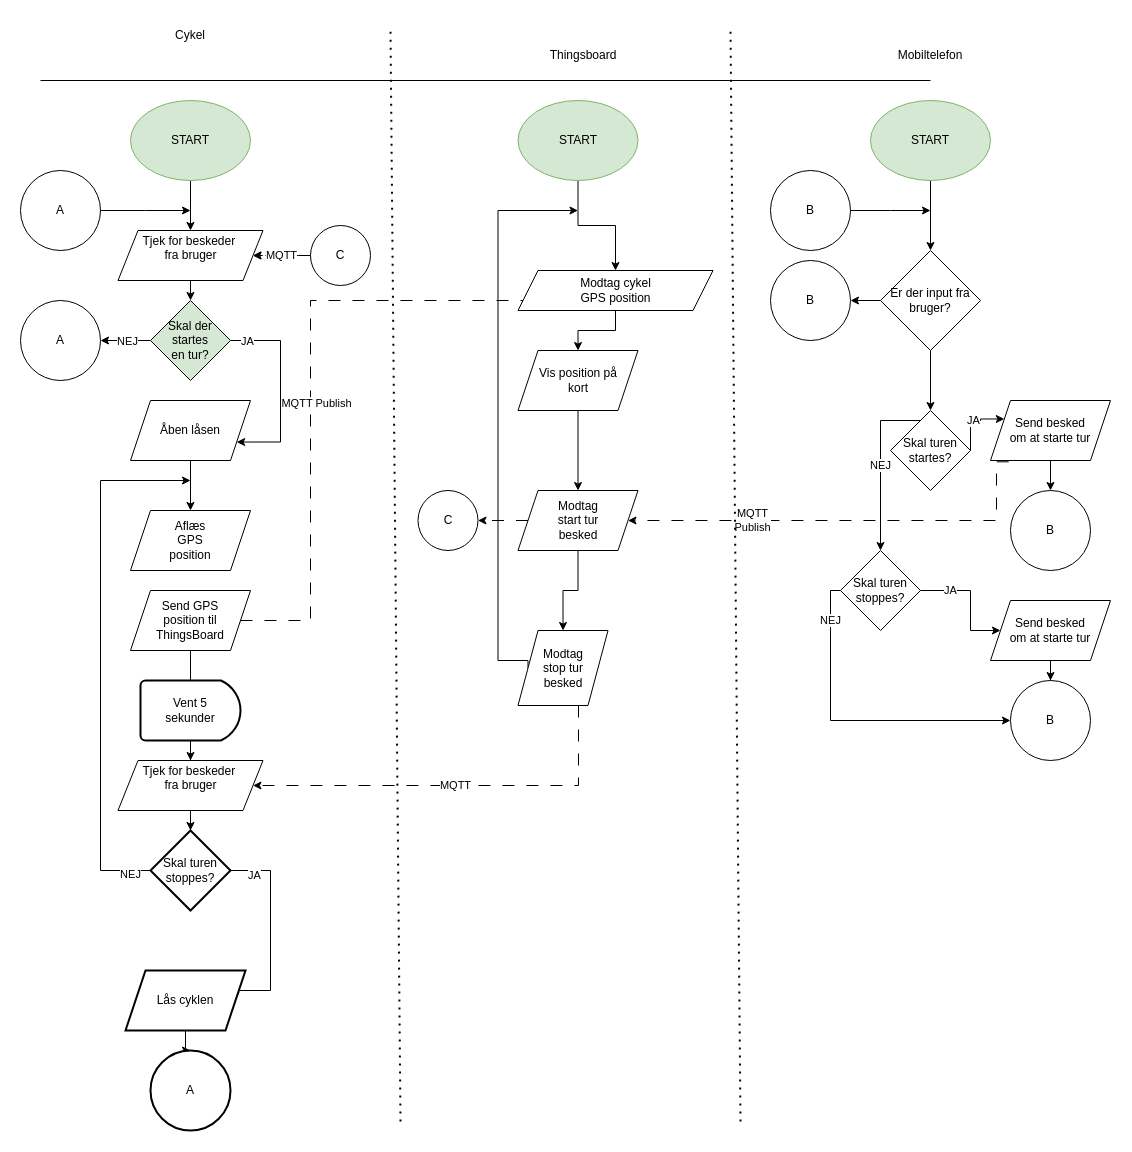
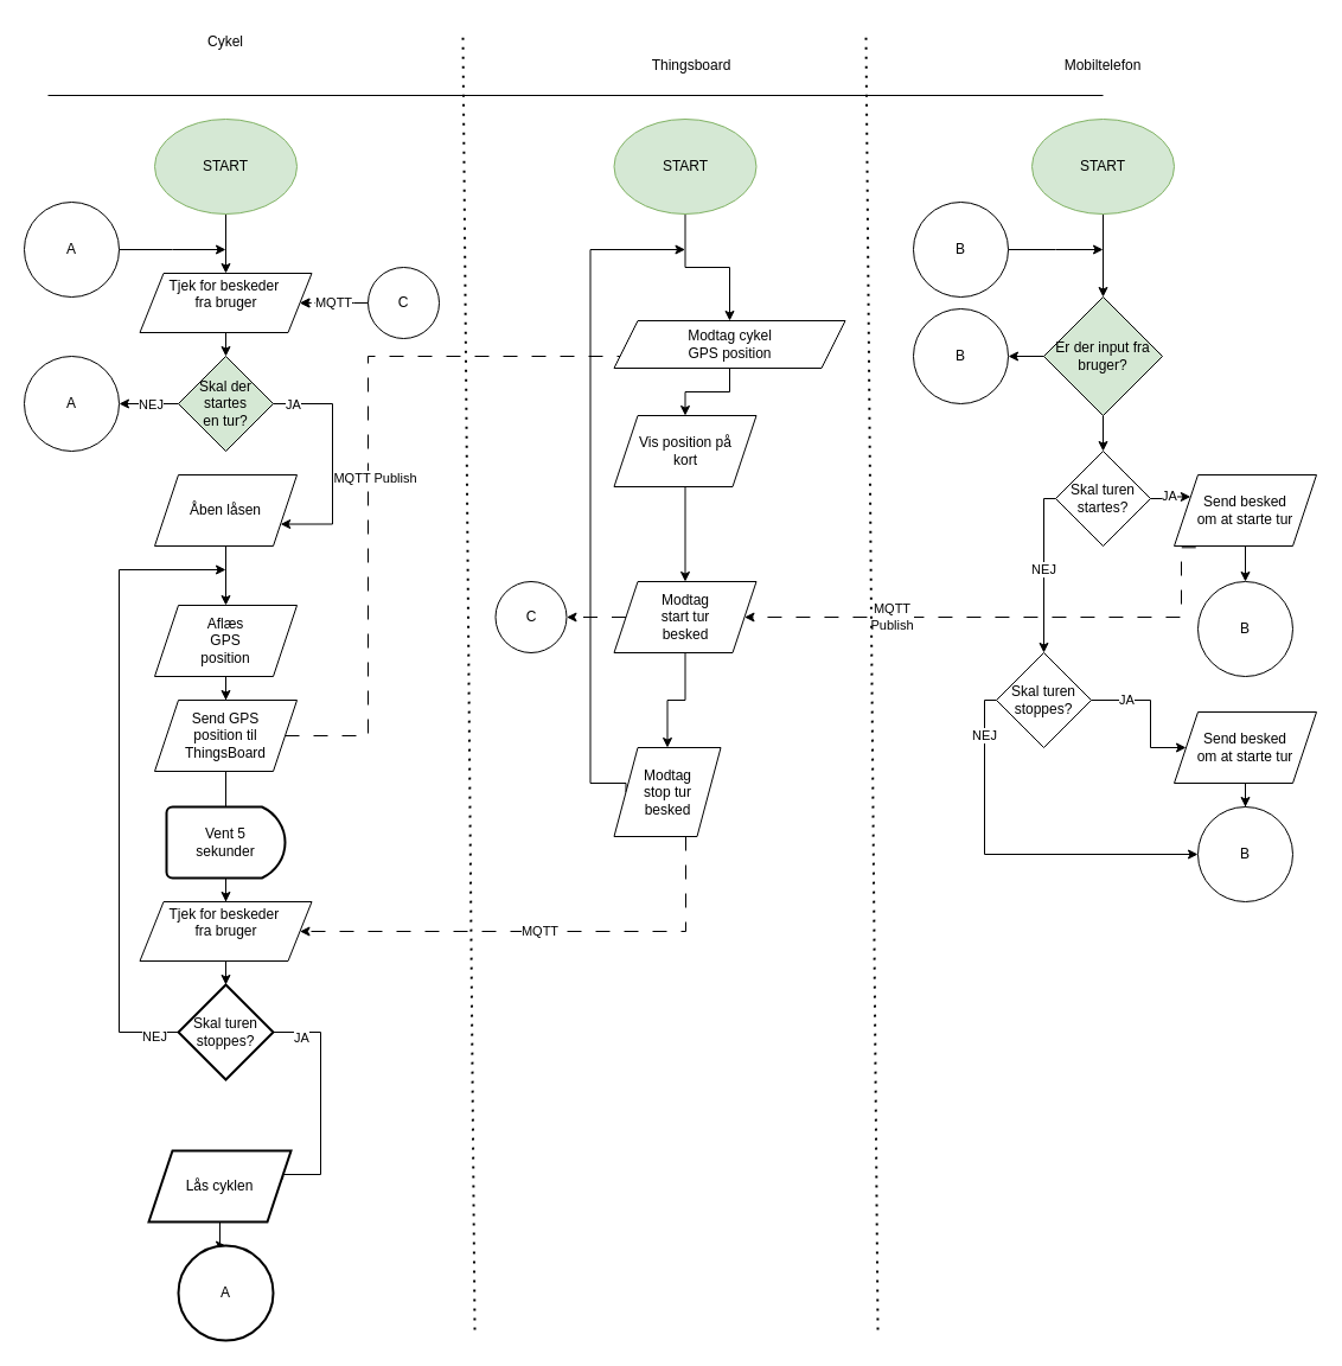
- <mxCell id="60" value="Er der input fra bruger?" style="rhombus;whiteSpace=wrap;html=1;" vertex="1" parent="1"><mxGeometry x="880" y="250" width="100" height="100" as="geometry" /></mxCell>
+ <mxCell id="60" value="Er der input fra bruger?" style="rhombus;whiteSpace=wrap;html=1;fillColor=#d5e8d4;" vertex="1" parent="1"><mxGeometry x="880" y="250" width="100" height="100" as="geometry" /></mxCell>
- <mxCell id="62" value="Skal turen startes?" style="rhombus;whiteSpace=wrap;html=1;" vertex="1" parent="1"><mxGeometry x="890" y="410" width="80" height="80" as="geometry" /></mxCell>
+ <mxCell id="62" value="Skal turen startes?" style="rhombus;whiteSpace=wrap;html=1;" vertex="1" parent="1"><mxGeometry x="890" y="380" width="80" height="80" as="geometry" /></mxCell>
+ <mxCell id="12" value="" style="edgeStyle=orthogonalEdgeStyle;rounded=0;orthogonalLoop=1;jettySize=auto;html=1;" edge="1" parent="1" source="13" target="16"><mxGeometry relative="1" as="geometry" /></mxCell>
